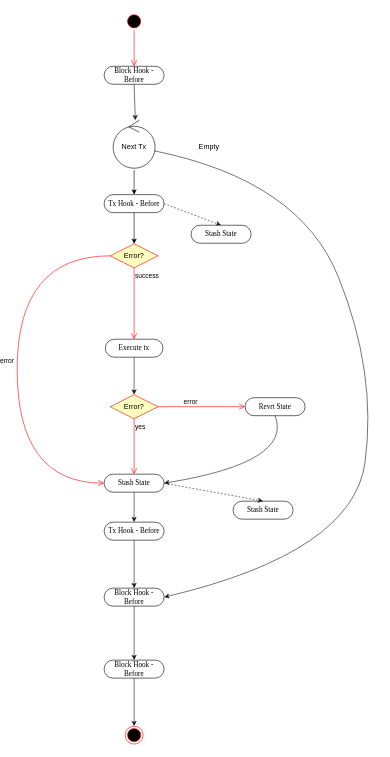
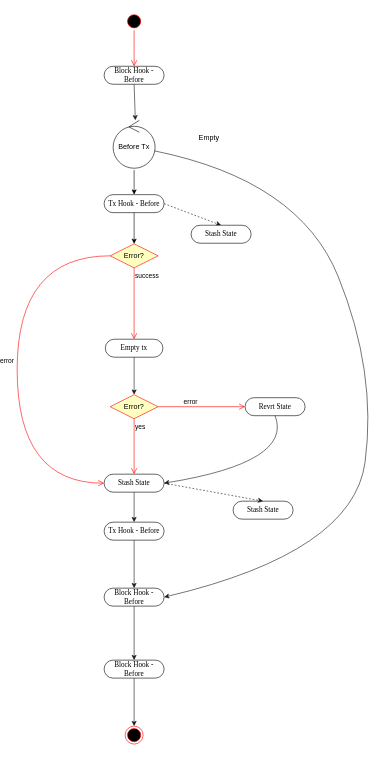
- <mxCell id="17" value="Next Tx" style="ellipse;shape=umlControl;whiteSpace=wrap;html=1;" parent="1" vertex="1"><mxGeometry x="180" y="200" width="70" height="80" as="geometry" /></mxCell>
+ <mxCell id="17" value="Before Tx" style="ellipse;shape=umlControl;whiteSpace=wrap;html=1;" parent="1" vertex="1"><mxGeometry x="180" y="200" width="70" height="80" as="geometry" /></mxCell>
- <mxCell id="18" value="Empty" style="text;html=1;strokeColor=none;fillColor=none;align=center;verticalAlign=middle;whiteSpace=wrap;rounded=0;" parent="1" vertex="1"><mxGeometry x="320" y="235" width="40" height="20" as="geometry" /></mxCell>
+ <mxCell id="18" value="Empty" style="text;html=1;strokeColor=none;fillColor=none;align=center;verticalAlign=middle;whiteSpace=wrap;rounded=0;" parent="1" vertex="1"><mxGeometry x="320" y="220" width="40" height="20" as="geometry" /></mxCell>
- <mxCell id="12" value="Execute tx" style="rounded=1;whiteSpace=wrap;html=1;shadow=0;comic=0;labelBackgroundColor=none;strokeColor=#000000;strokeWidth=1;fillColor=#ffffff;fontFamily=Verdana;fontSize=12;fontColor=#000000;align=center;arcSize=50;" parent="1" vertex="1"><mxGeometry x="167" y="565" width="96" height="30" as="geometry" /></mxCell>
+ <mxCell id="12" value="Empty tx" style="rounded=1;whiteSpace=wrap;html=1;shadow=0;comic=0;labelBackgroundColor=none;strokeColor=#000000;strokeWidth=1;fillColor=#ffffff;fontFamily=Verdana;fontSize=12;fontColor=#000000;align=center;arcSize=50;" parent="1" vertex="1"><mxGeometry x="167" y="565" width="96" height="30" as="geometry" /></mxCell>
